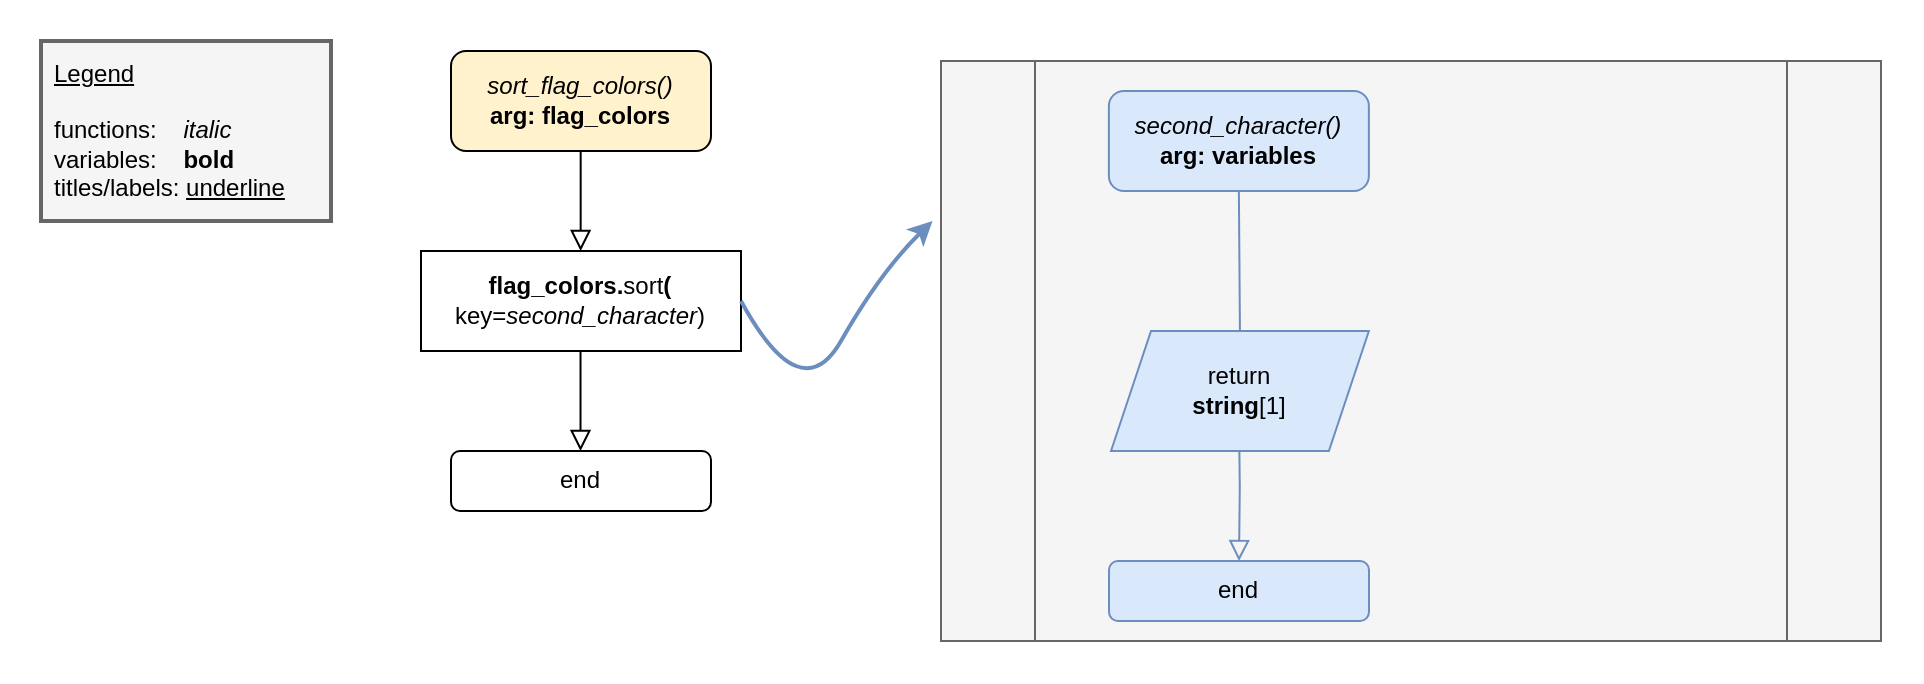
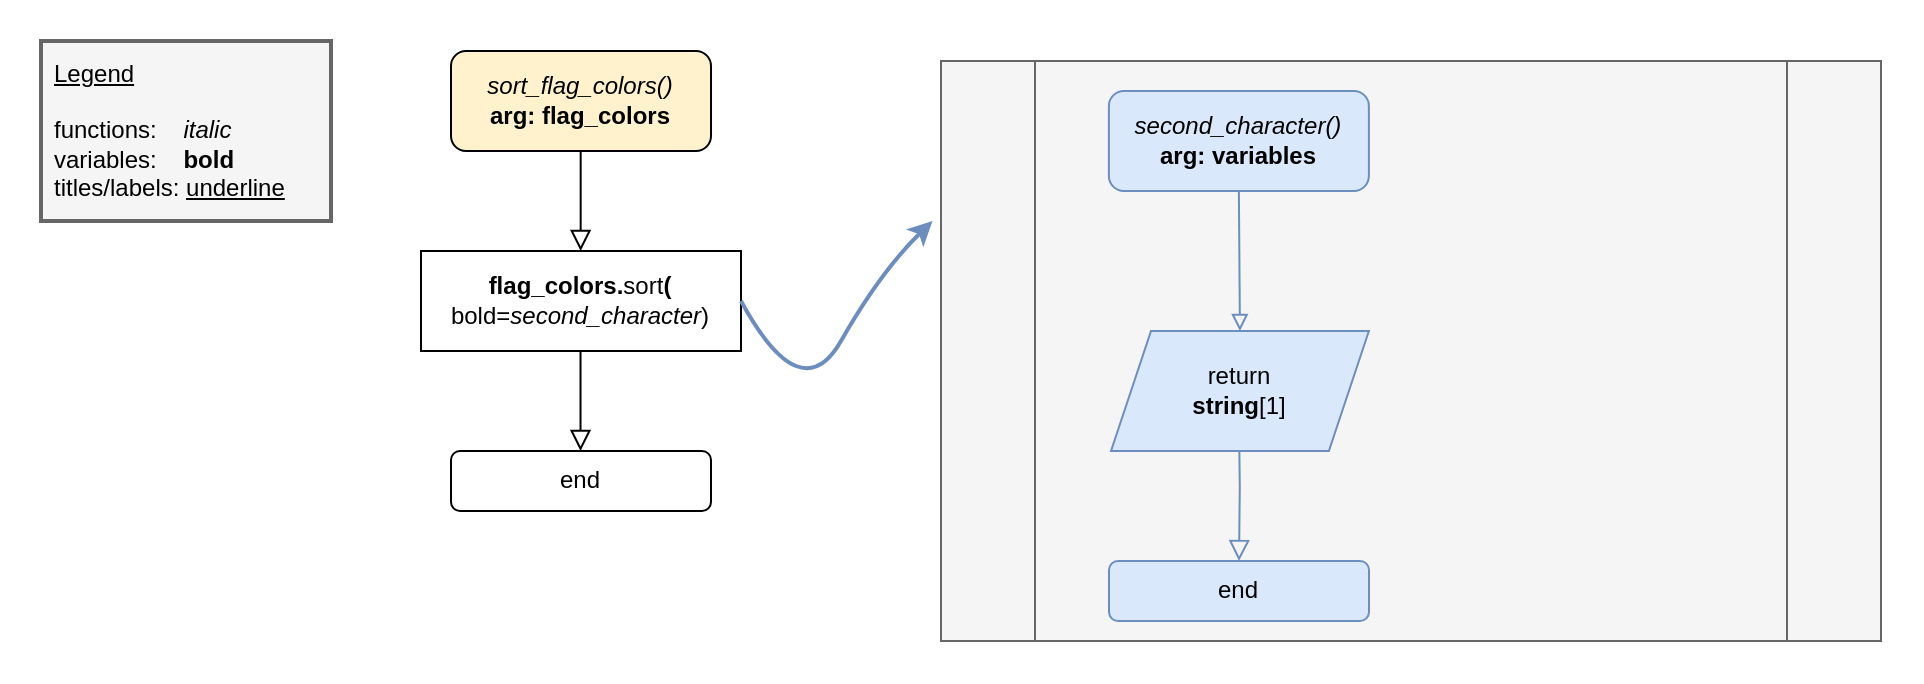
- <mxCell id="5" value="&lt;b&gt;flag_colors.&lt;/b&gt;sort&lt;b&gt;(&lt;/b&gt;&lt;br&gt;key=&lt;i&gt;second_character&lt;/i&gt;)" style="rounded=0;whiteSpace=wrap;html=1;fontSize=12;glass=0;strokeWidth=1;shadow=0;" vertex="1" parent="1"><mxGeometry x="210" y="125" width="160" height="50" as="geometry" /></mxCell>
+ <mxCell id="5" value="&lt;b&gt;flag_colors.&lt;/b&gt;sort&lt;b&gt;(&lt;/b&gt;&lt;br&gt;bold=&lt;i&gt;second_character&lt;/i&gt;)" style="rounded=0;whiteSpace=wrap;html=1;fontSize=12;glass=0;strokeWidth=1;shadow=0;" vertex="1" parent="1"><mxGeometry x="210" y="125" width="160" height="50" as="geometry" /></mxCell>
- <mxCell id="8" value="" style="endArrow=none;html=1;exitX=0.5;exitY=1;exitDx=0;exitDy=0;fillColor=#dae8fc;strokeColor=#6c8ebf;entryX=0.5;entryY=0;entryDx=0;entryDy=0;endFill=0;" edge="1" parent="1" source="10" target="14"><mxGeometry width="50" height="50" relative="1" as="geometry"><mxPoint x="618.94" y="105" as="sourcePoint" /><mxPoint x="618.94" y="155" as="targetPoint" /></mxGeometry></mxCell>
+ <mxCell id="8" value="" style="endArrow=block;html=1;exitX=0.5;exitY=1;exitDx=0;exitDy=0;fillColor=#dae8fc;strokeColor=#6c8ebf;entryX=0.5;entryY=0;entryDx=0;entryDy=0;endFill=0;" edge="1" parent="1" source="10" target="14"><mxGeometry width="50" height="50" relative="1" as="geometry"><mxPoint x="618.94" y="105" as="sourcePoint" /><mxPoint x="618.94" y="155" as="targetPoint" /></mxGeometry></mxCell>
